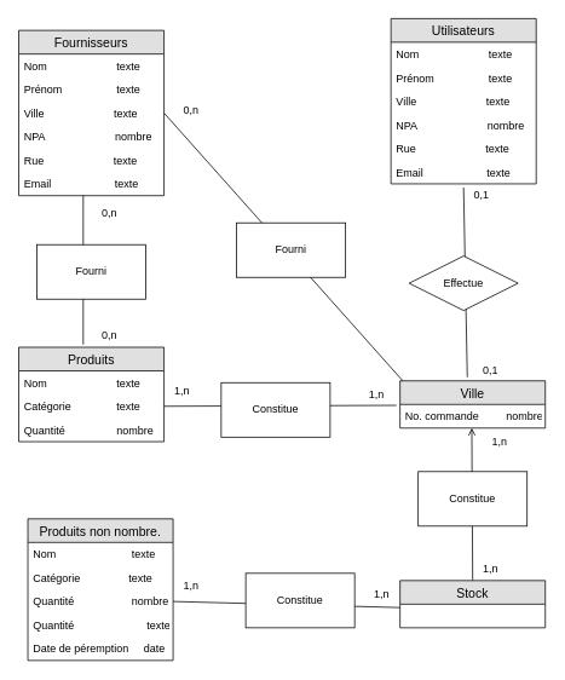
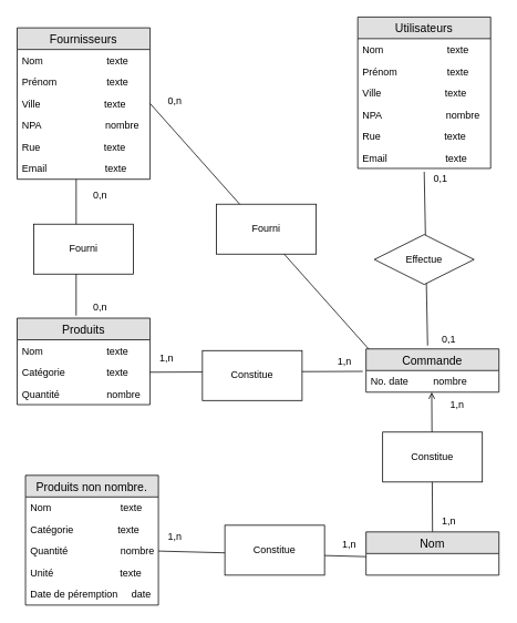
- <mxCell id="20" value="Ville" style="swimlane;fontStyle=0;childLayout=stackLayout;horizontal=1;startSize=26;fillColor=#e0e0e0;horizontalStack=0;resizeParent=1;resizeParentMax=0;resizeLast=0;collapsible=1;marginBottom=0;swimlaneFillColor=#ffffff;align=center;fontSize=14;" parent="1" vertex="1"><mxGeometry x="440" y="419" width="160" height="52" as="geometry" /></mxCell>
+ <mxCell id="20" value="Commande" style="swimlane;fontStyle=0;childLayout=stackLayout;horizontal=1;startSize=26;fillColor=#e0e0e0;horizontalStack=0;resizeParent=1;resizeParentMax=0;resizeLast=0;collapsible=1;marginBottom=0;swimlaneFillColor=#ffffff;align=center;fontSize=14;" parent="1" vertex="1"><mxGeometry x="440" y="419" width="160" height="52" as="geometry" /></mxCell>
- <mxCell id="21" value="No. commande         nombre" style="text;strokeColor=none;fillColor=none;spacingLeft=4;spacingRight=4;overflow=hidden;rotatable=0;points=[[0,0.5],[1,0.5]];portConstraint=eastwest;fontSize=12;" parent="20" vertex="1"><mxGeometry y="26" width="160" height="26" as="geometry" /></mxCell>
+ <mxCell id="21" value="No. date         nombre" style="text;strokeColor=none;fillColor=none;spacingLeft=4;spacingRight=4;overflow=hidden;rotatable=0;points=[[0,0.5],[1,0.5]];portConstraint=eastwest;fontSize=12;" parent="20" vertex="1"><mxGeometry y="26" width="160" height="26" as="geometry" /></mxCell>
- <mxCell id="43" value="Stock" style="swimlane;fontStyle=0;childLayout=stackLayout;horizontal=1;startSize=26;fillColor=#e0e0e0;horizontalStack=0;resizeParent=1;resizeParentMax=0;resizeLast=0;collapsible=1;marginBottom=0;swimlaneFillColor=#ffffff;align=center;fontSize=14;" vertex="1" parent="1"><mxGeometry x="440" y="639" width="160" height="52" as="geometry" /></mxCell>
+ <mxCell id="43" value="Nom" style="swimlane;fontStyle=0;childLayout=stackLayout;horizontal=1;startSize=26;fillColor=#e0e0e0;horizontalStack=0;resizeParent=1;resizeParentMax=0;resizeLast=0;collapsible=1;marginBottom=0;swimlaneFillColor=#ffffff;align=center;fontSize=14;" vertex="1" parent="1"><mxGeometry x="440" y="639" width="160" height="52" as="geometry" /></mxCell>
- <mxCell id="38" value="Quantité                        texte" style="text;strokeColor=none;fillColor=none;spacingLeft=4;spacingRight=4;overflow=hidden;rotatable=0;points=[[0,0.5],[1,0.5]];portConstraint=eastwest;fontSize=12;" vertex="1" parent="34"><mxGeometry y="104" width="160" height="26" as="geometry" /></mxCell>
+ <mxCell id="38" value="Unité                        texte" style="text;strokeColor=none;fillColor=none;spacingLeft=4;spacingRight=4;overflow=hidden;rotatable=0;points=[[0,0.5],[1,0.5]];portConstraint=eastwest;fontSize=12;" vertex="1" parent="34"><mxGeometry y="104" width="160" height="26" as="geometry" /></mxCell>
